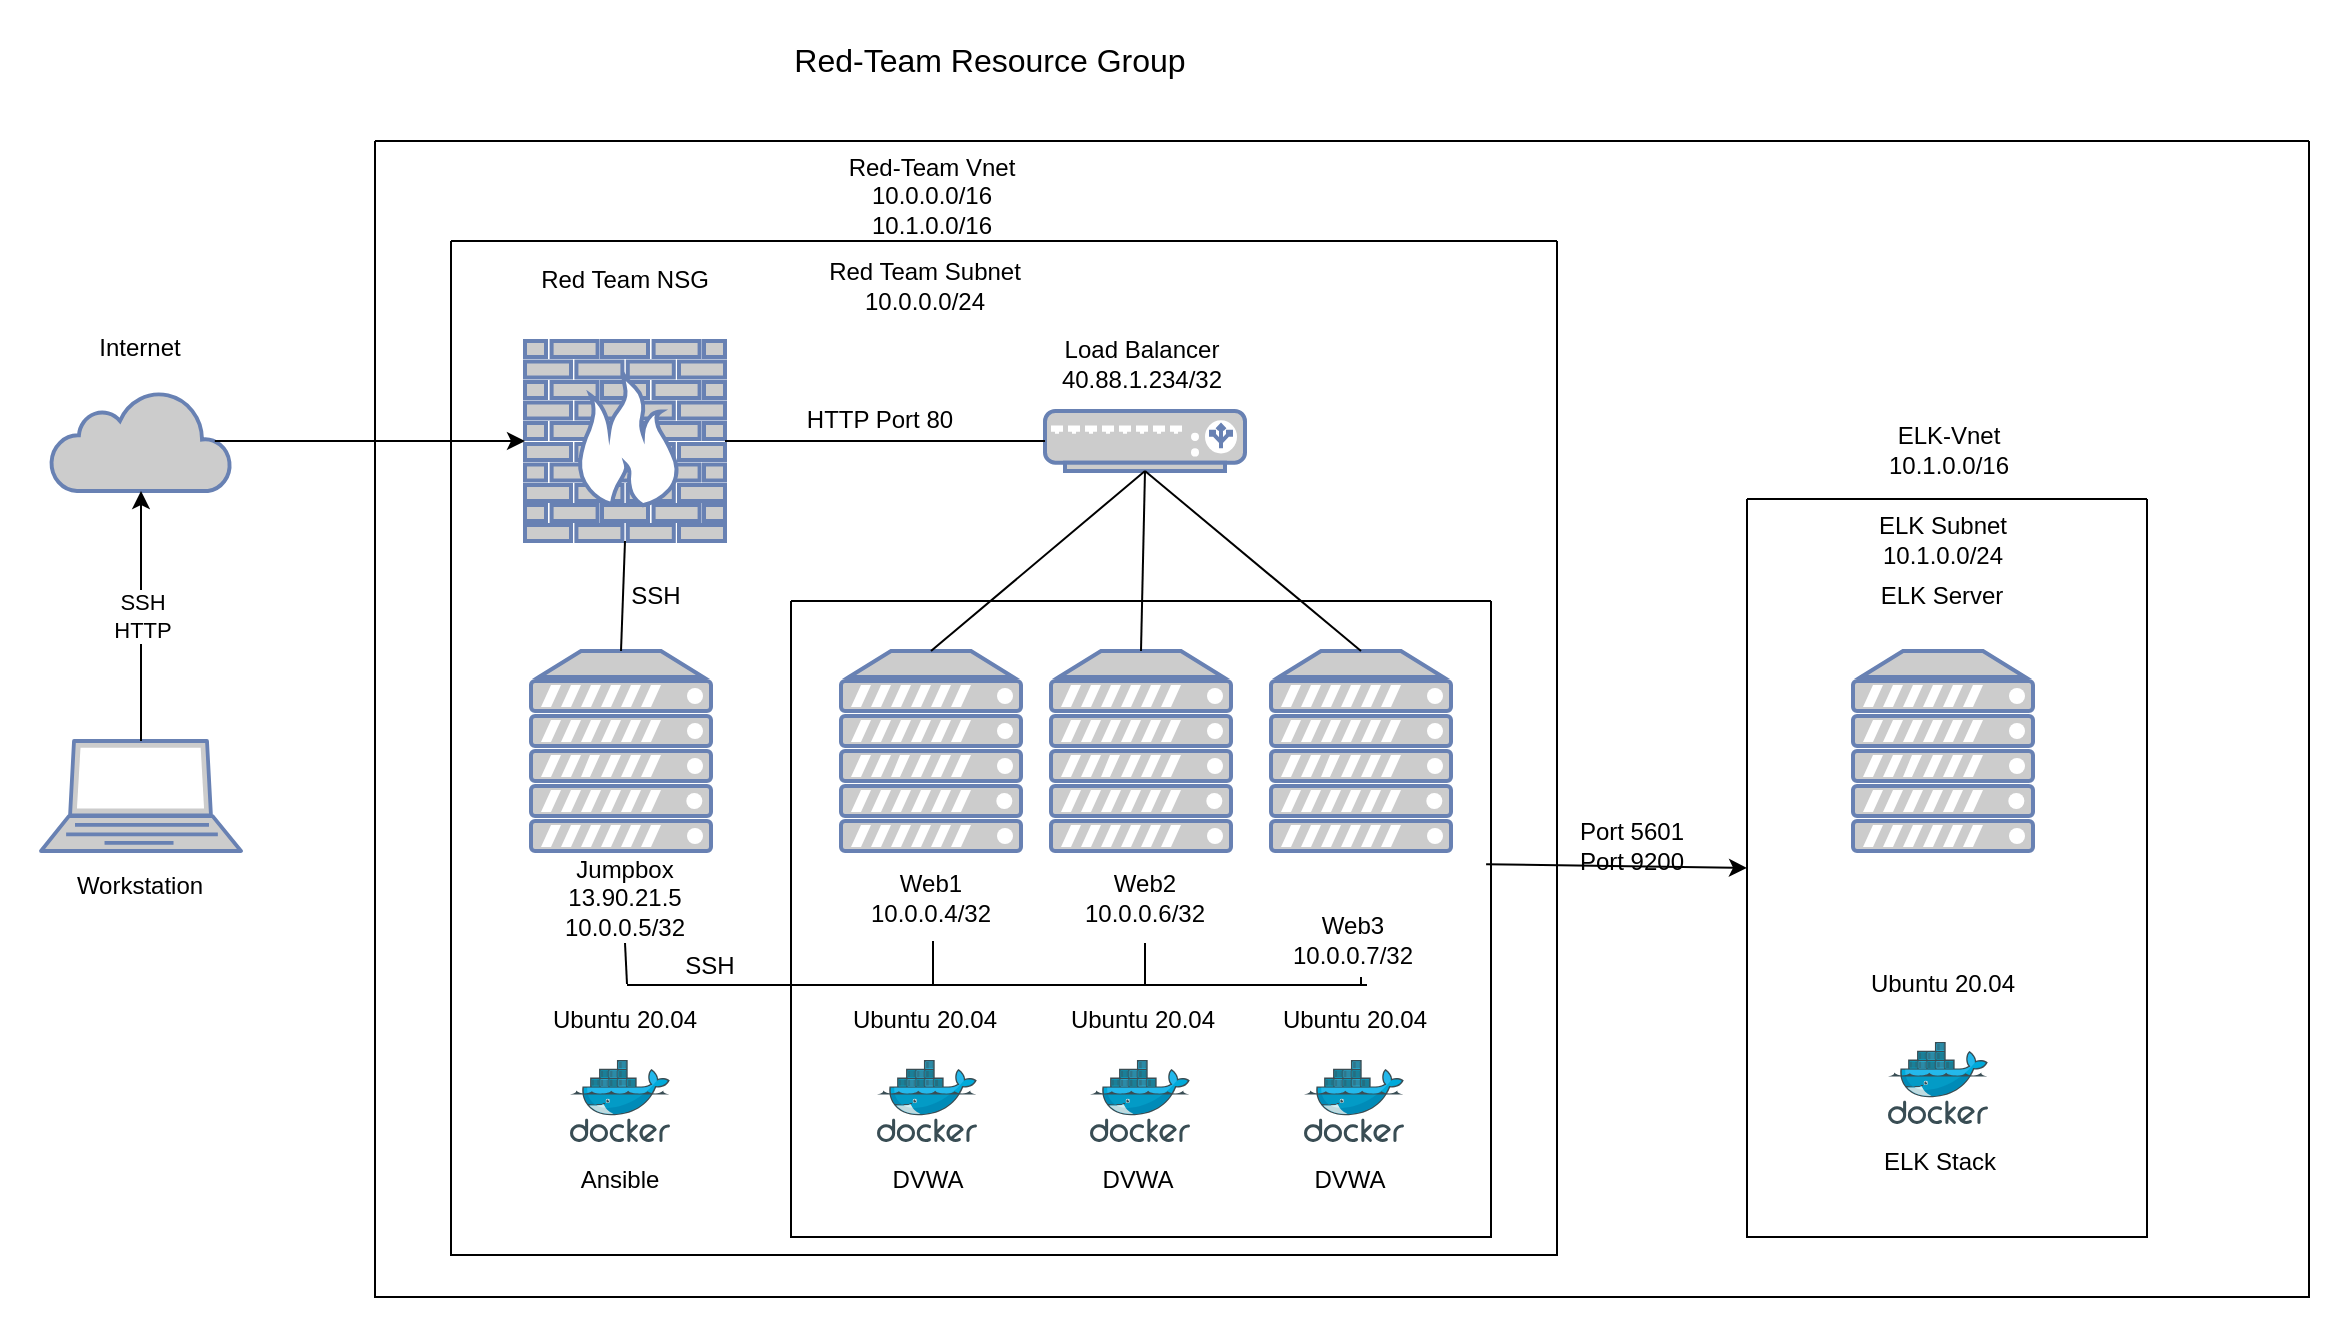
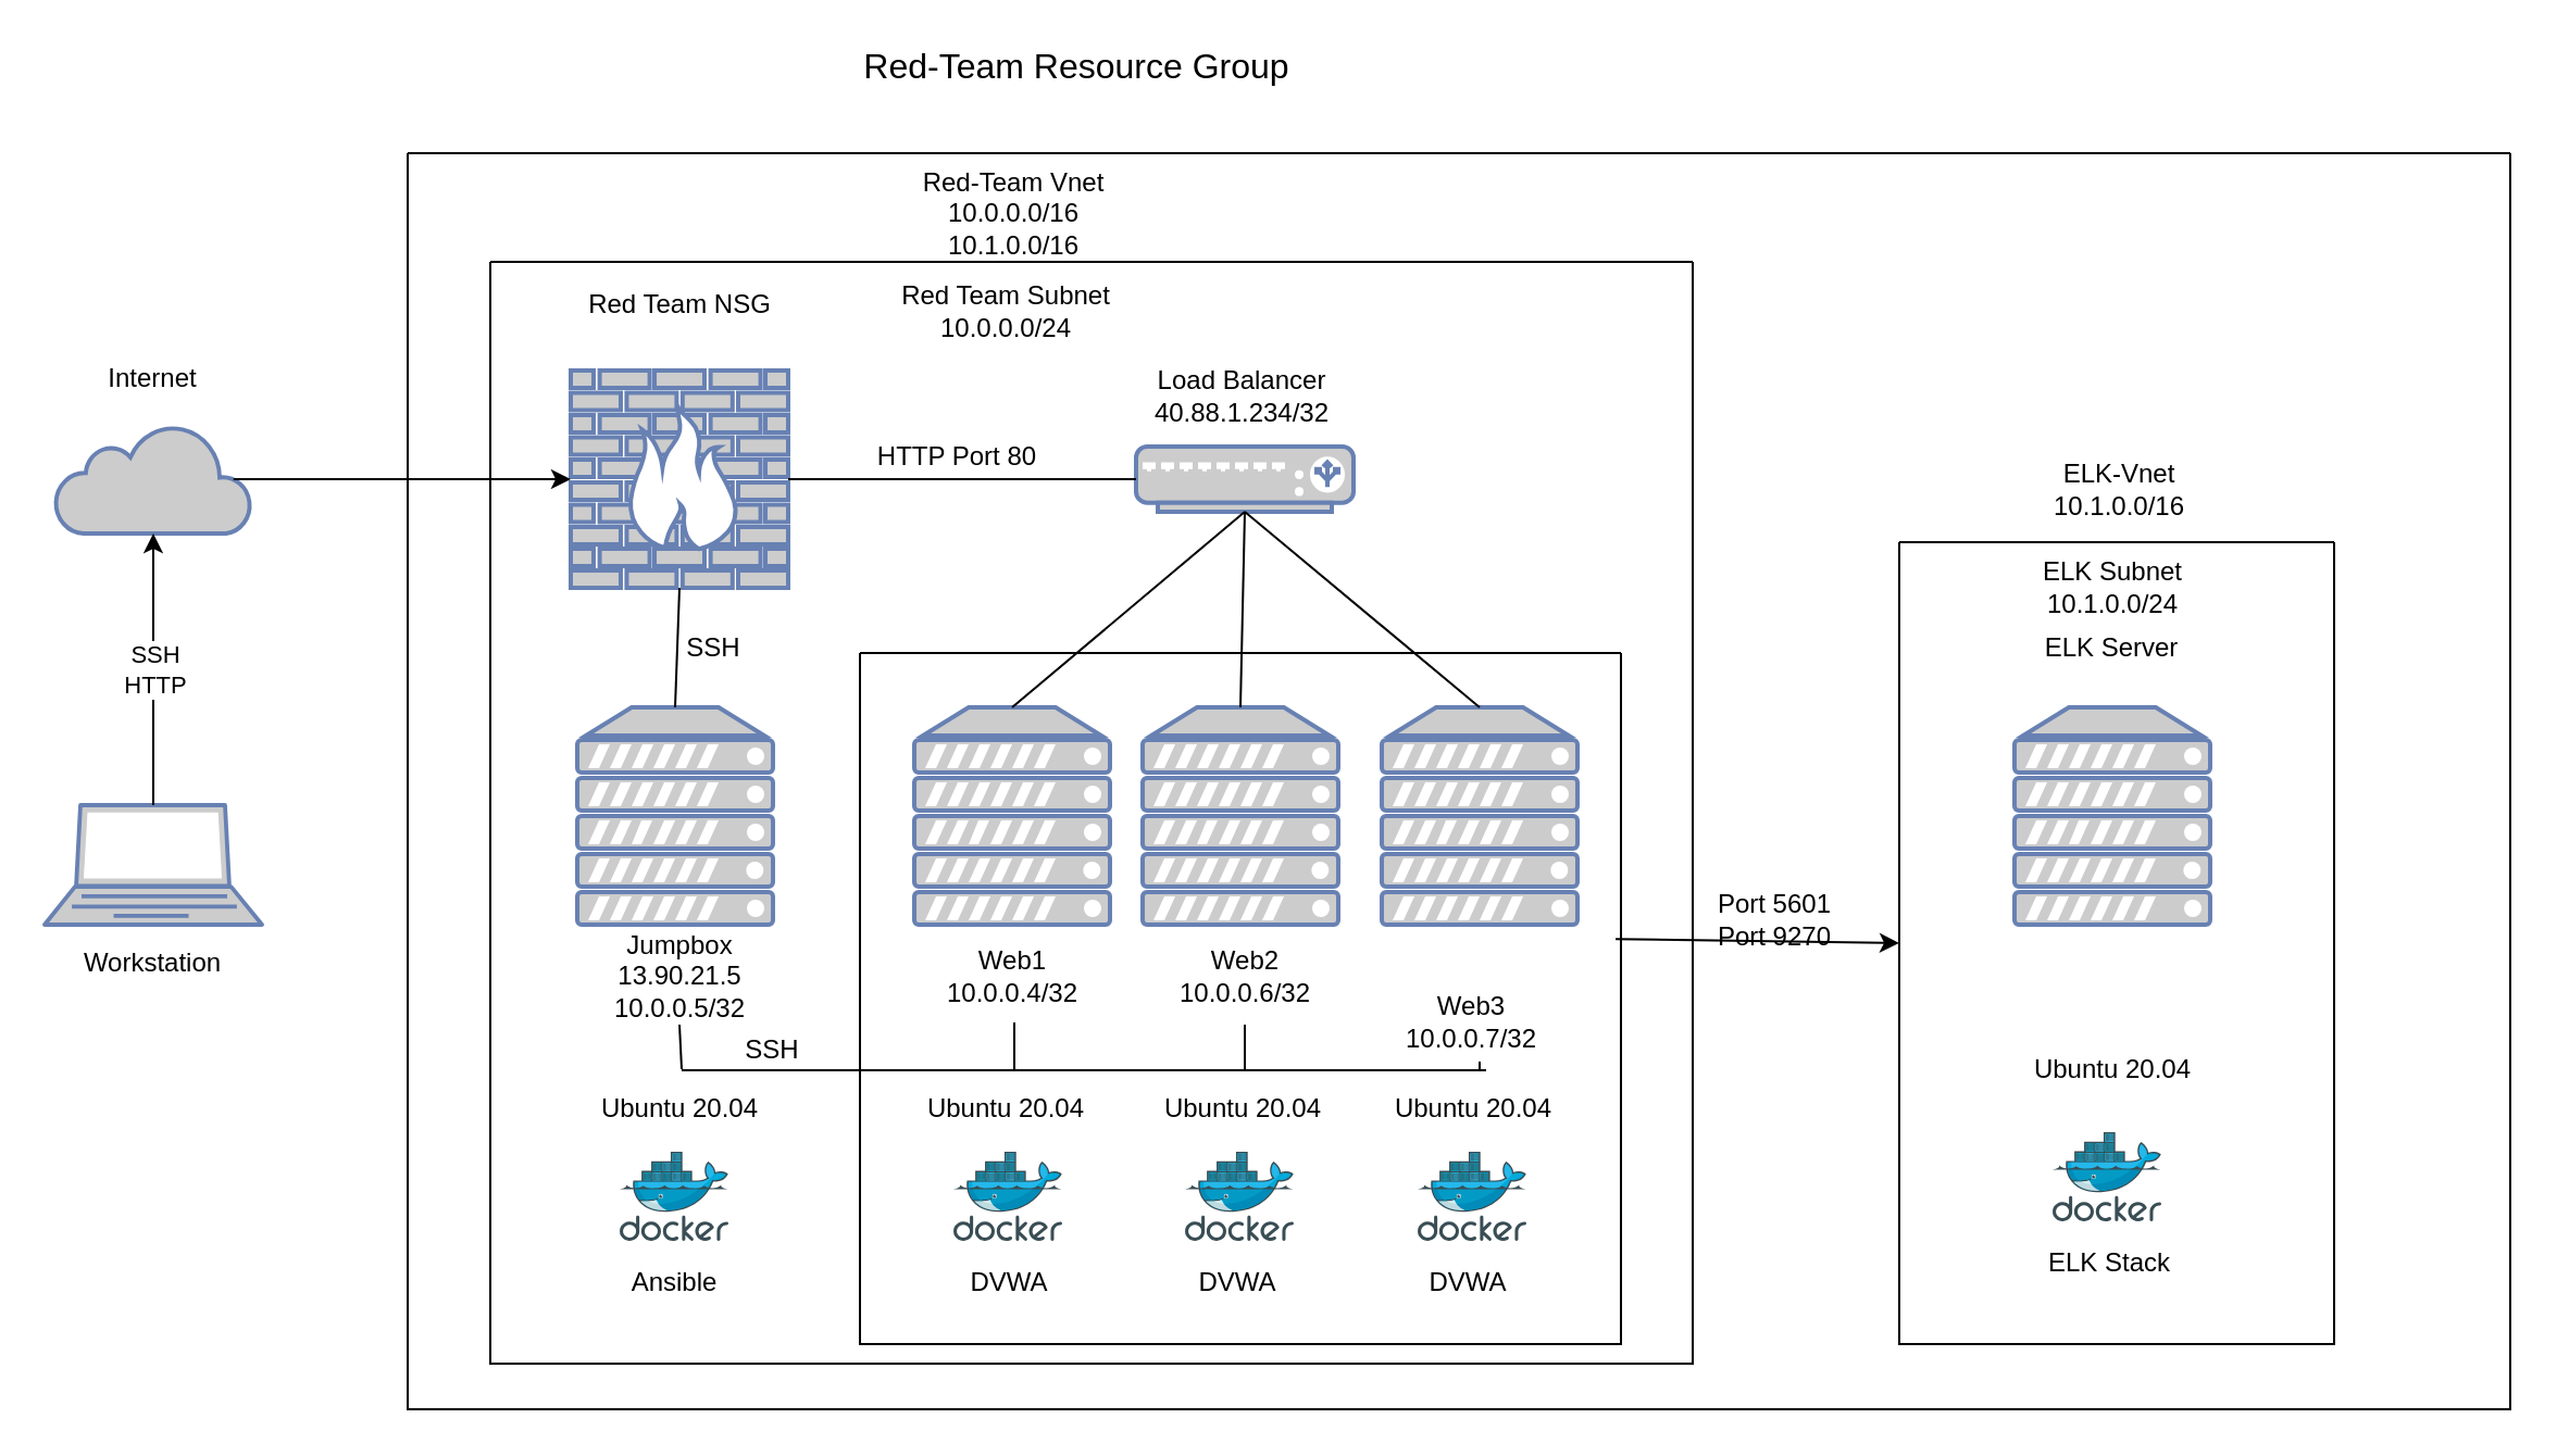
- <mxCell id="31" value="Port 5601&lt;br&gt;Port 9200&lt;br&gt;" style="text;html=1;strokeColor=none;fillColor=none;align=center;verticalAlign=middle;whiteSpace=wrap;rounded=0;" vertex="1" parent="2"><mxGeometry x="589" y="343" width="80" height="20" as="geometry" /></mxCell>
+ <mxCell id="31" value="Port 5601&lt;br&gt;Port 9270&lt;br&gt;" style="text;html=1;strokeColor=none;fillColor=none;align=center;verticalAlign=middle;whiteSpace=wrap;rounded=0;" vertex="1" parent="2"><mxGeometry x="589" y="343" width="80" height="20" as="geometry" /></mxCell>
